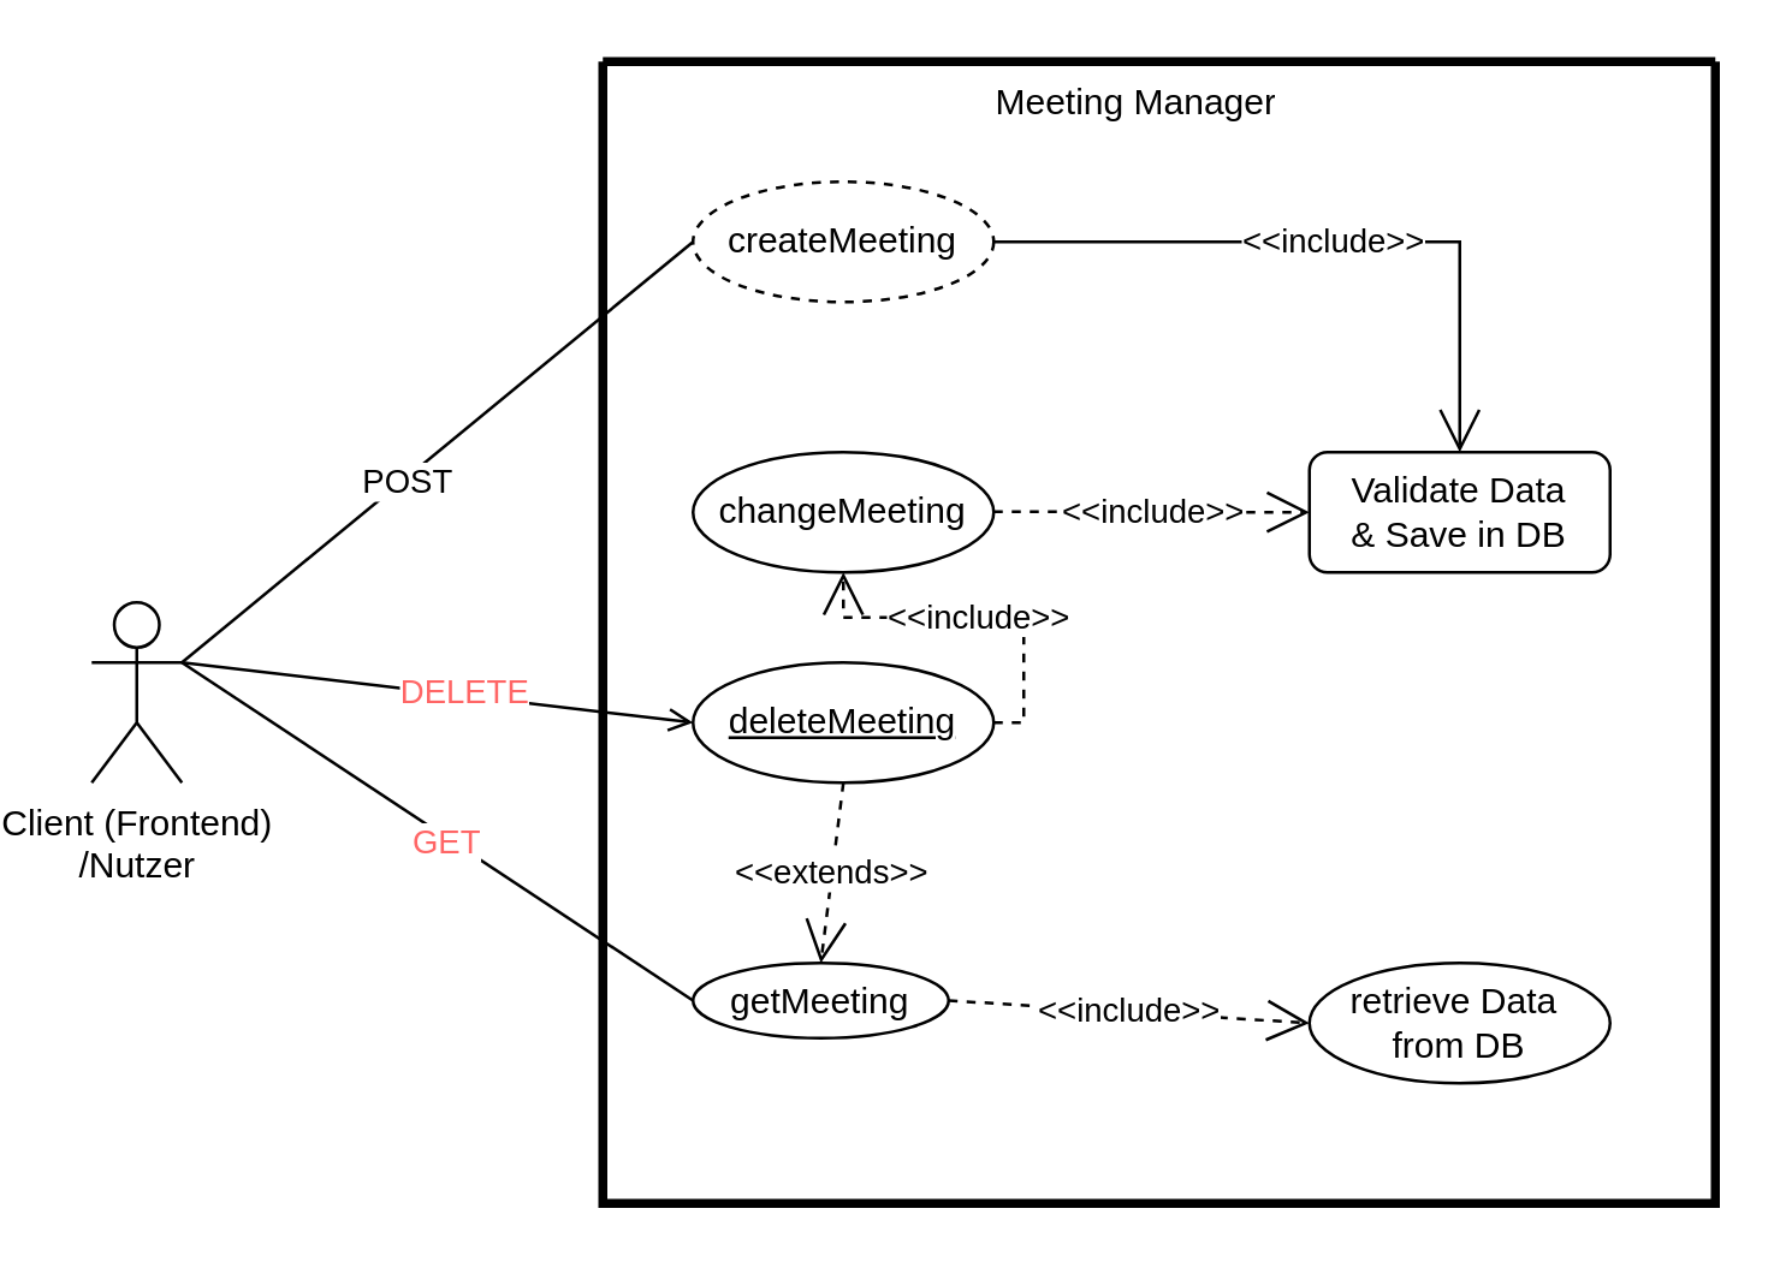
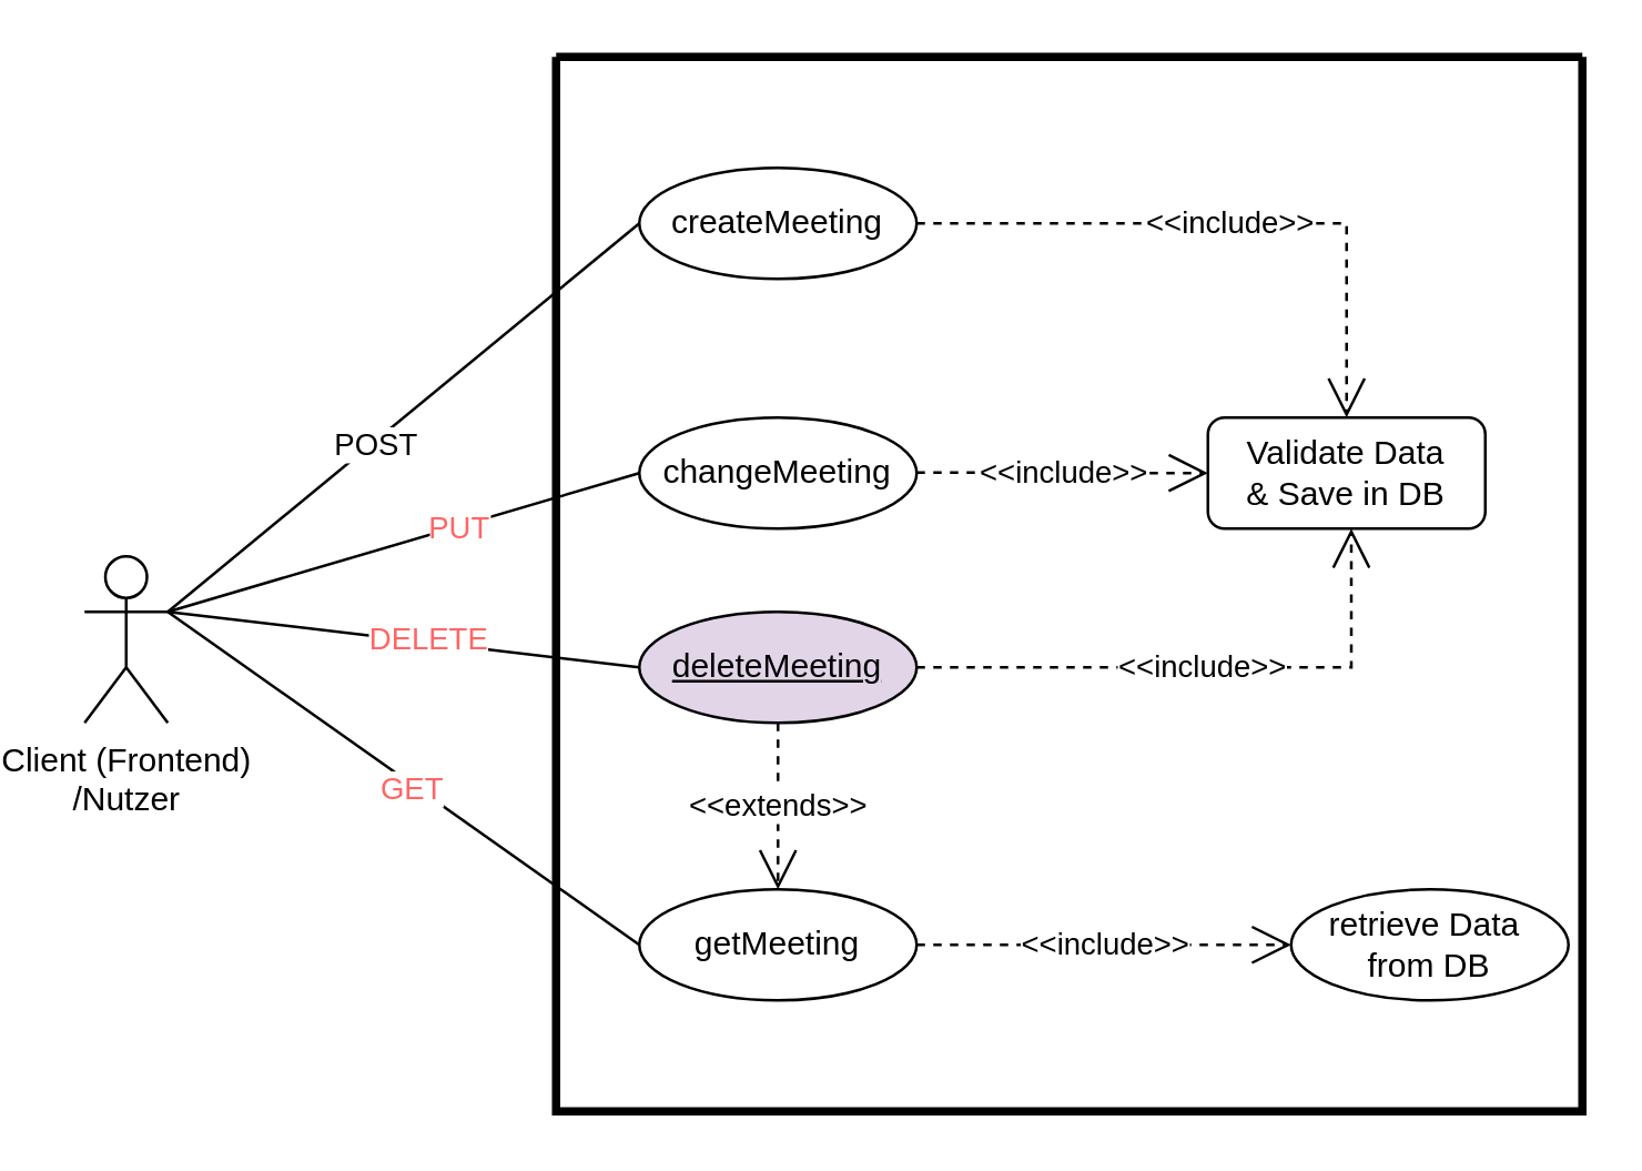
- <mxCell id="23" value="Meeting Manager" style="text;strokeColor=none;fillColor=none;spacingLeft=4;spacingRight=4;overflow=hidden;rotatable=0;points=[[0,0.5],[1,0.5]];portConstraint=eastwest;fontSize=12;whiteSpace=wrap;html=1;" vertex="1" parent="22"><mxGeometry x="125" width="110" height="30" as="geometry" /></mxCell>
- <mxCell id="5" value="createMeeting" style="ellipse;whiteSpace=wrap;html=1;align=center;dashed=1;" vertex="1" parent="1"><mxGeometry x="220" y="60" width="100" height="40" as="geometry" /></mxCell>
+ <mxCell id="5" value="createMeeting" style="ellipse;whiteSpace=wrap;html=1;align=center;" vertex="1" parent="1"><mxGeometry x="220" y="60" width="100" height="40" as="geometry" /></mxCell>
- <mxCell id="9" value="&amp;lt;&amp;lt;include&amp;gt;&amp;gt;" style="endArrow=open;endSize=12;dashed=0;html=1;rounded=0;exitX=1;exitY=0.5;exitDx=0;exitDy=0;entryX=0.5;entryY=0;entryDx=0;entryDy=0;edgeStyle=orthogonalEdgeStyle;" edge="1" parent="1" source="5" target="8"><mxGeometry width="160" relative="1" as="geometry"><mxPoint x="260" y="110" as="sourcePoint" /><mxPoint x="410" y="140" as="targetPoint" /></mxGeometry></mxCell>
+ <mxCell id="9" value="&amp;lt;&amp;lt;include&amp;gt;&amp;gt;" style="endArrow=open;endSize=12;dashed=1;html=1;rounded=0;exitX=1;exitY=0.5;exitDx=0;exitDy=0;entryX=0.5;entryY=0;entryDx=0;entryDy=0;edgeStyle=orthogonalEdgeStyle;" edge="1" parent="1" source="5" target="8"><mxGeometry width="160" relative="1" as="geometry"><mxPoint x="260" y="110" as="sourcePoint" /><mxPoint x="410" y="140" as="targetPoint" /></mxGeometry></mxCell>
+ <mxCell id="13" value="" style="endArrow=none;html=1;rounded=0;exitX=1;exitY=0.333;exitDx=0;exitDy=0;exitPerimeter=0;entryX=0;entryY=0.5;entryDx=0;entryDy=0;" edge="1" parent="1" source="4" target="10"><mxGeometry width="50" height="50" relative="1" as="geometry"><mxPoint x="280" y="230" as="sourcePoint" /><mxPoint x="330" y="180" as="targetPoint" /></mxGeometry></mxCell>
+ <mxCell id="14" value="&lt;font color=&quot;#ff6666&quot;&gt;PUT&lt;/font&gt;" style="edgeLabel;html=1;align=center;verticalAlign=middle;resizable=0;points=[];" vertex="1" connectable="0" parent="13"><mxGeometry x="0.225" relative="1" as="geometry"><mxPoint as="offset" /></mxGeometry></mxCell>
- <mxCell id="21" value="&amp;lt;&amp;lt;include&amp;gt;&amp;gt;" style="endArrow=open;endSize=12;dashed=1;html=1;rounded=0;exitX=1;exitY=0.5;exitDx=0;exitDy=0;edgeStyle=orthogonalEdgeStyle;" edge="1" parent="1" source="19" target="10"><mxGeometry width="160" relative="1" as="geometry"><mxPoint x="200" y="260" as="sourcePoint" /><mxPoint x="430" y="170" as="targetPoint" /></mxGeometry></mxCell>
+ <mxCell id="21" value="&amp;lt;&amp;lt;include&amp;gt;&amp;gt;" style="endArrow=open;endSize=12;dashed=1;html=1;rounded=0;exitX=1;exitY=0.5;exitDx=0;exitDy=0;entryX=0.517;entryY=0.999;entryDx=0;entryDy=0;entryPerimeter=0;edgeStyle=orthogonalEdgeStyle;" edge="1" parent="1" source="19" target="8"><mxGeometry width="160" relative="1" as="geometry"><mxPoint x="200" y="260" as="sourcePoint" /><mxPoint x="430" y="170" as="targetPoint" /></mxGeometry></mxCell>
- <mxCell id="2" style="rounded=0;orthogonalLoop=1;jettySize=auto;html=1;exitX=1;exitY=0.333;exitDx=0;exitDy=0;exitPerimeter=0;entryX=0;entryY=0.5;entryDx=0;entryDy=0;endArrow=open;endFill=0;" edge="1" parent="1" source="4" target="19"><mxGeometry relative="1" as="geometry"><mxPoint x="160" y="240" as="targetPoint" /></mxGeometry></mxCell>
+ <mxCell id="2" style="rounded=0;orthogonalLoop=1;jettySize=auto;html=1;exitX=1;exitY=0.333;exitDx=0;exitDy=0;exitPerimeter=0;entryX=0;entryY=0.5;entryDx=0;entryDy=0;endArrow=none;endFill=0;" edge="1" parent="1" source="4" target="19"><mxGeometry relative="1" as="geometry"><mxPoint x="160" y="240" as="targetPoint" /></mxGeometry></mxCell>
- <mxCell id="19" value="deleteMeeting" style="ellipse;whiteSpace=wrap;html=1;align=center;fontStyle=4;" vertex="1" parent="1"><mxGeometry x="220" y="220" width="100" height="40" as="geometry" /></mxCell>
+ <mxCell id="19" value="deleteMeeting" style="ellipse;whiteSpace=wrap;html=1;align=center;fontStyle=4;fillColor=#e1d5e7;" vertex="1" parent="1"><mxGeometry x="220" y="220" width="100" height="40" as="geometry" /></mxCell>
- <mxCell id="12" value="getMeeting" style="ellipse;whiteSpace=wrap;html=1;align=center;" vertex="1" parent="1"><mxGeometry x="220" y="320" width="85" height="25" as="geometry" /></mxCell>
+ <mxCell id="12" value="getMeeting" style="ellipse;whiteSpace=wrap;html=1;align=center;" vertex="1" parent="1"><mxGeometry x="220" y="320" width="100" height="40" as="geometry" /></mxCell>
- <mxCell id="17" value="&lt;div&gt;retrieve Data&amp;nbsp;&lt;/div&gt;&lt;div&gt;from DB&lt;/div&gt;" style="ellipse;whiteSpace=wrap;html=1;align=center;" vertex="1" parent="1"><mxGeometry x="425" y="320" width="100" height="40" as="geometry" /></mxCell>
+ <mxCell id="17" value="&lt;div&gt;retrieve Data&amp;nbsp;&lt;/div&gt;&lt;div&gt;from DB&lt;/div&gt;" style="ellipse;whiteSpace=wrap;html=1;align=center;" vertex="1" parent="1"><mxGeometry x="455" y="320" width="100" height="40" as="geometry" /></mxCell>
